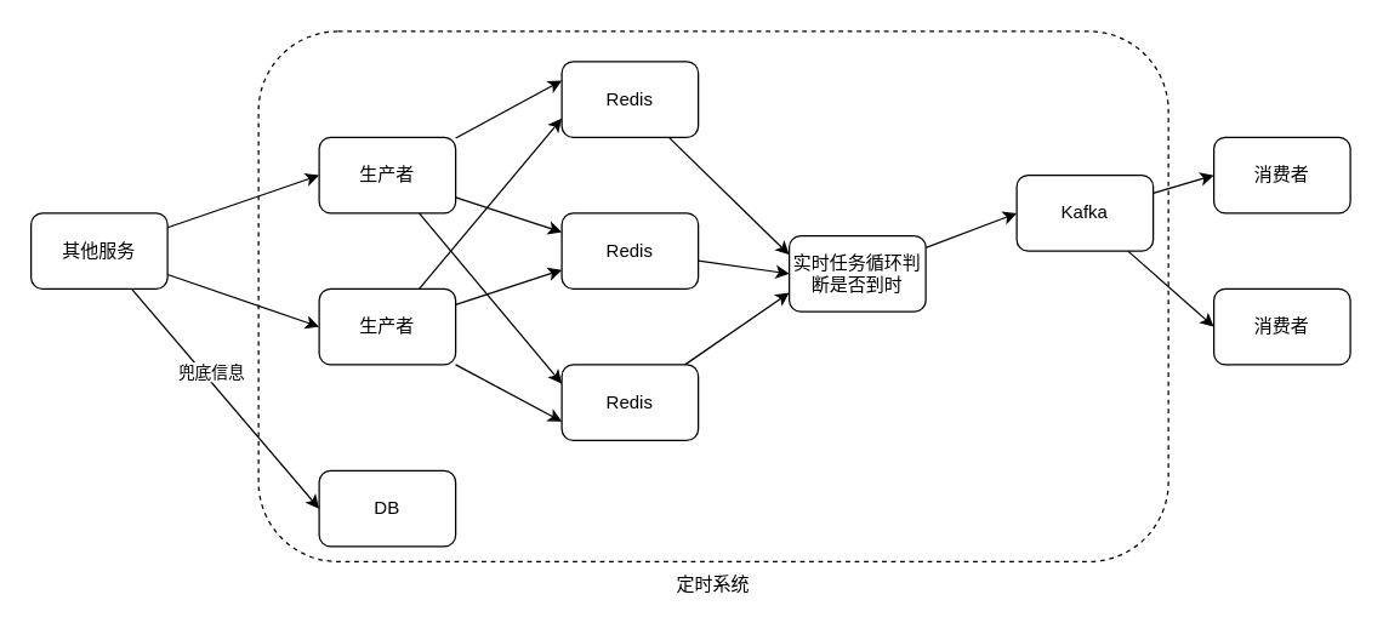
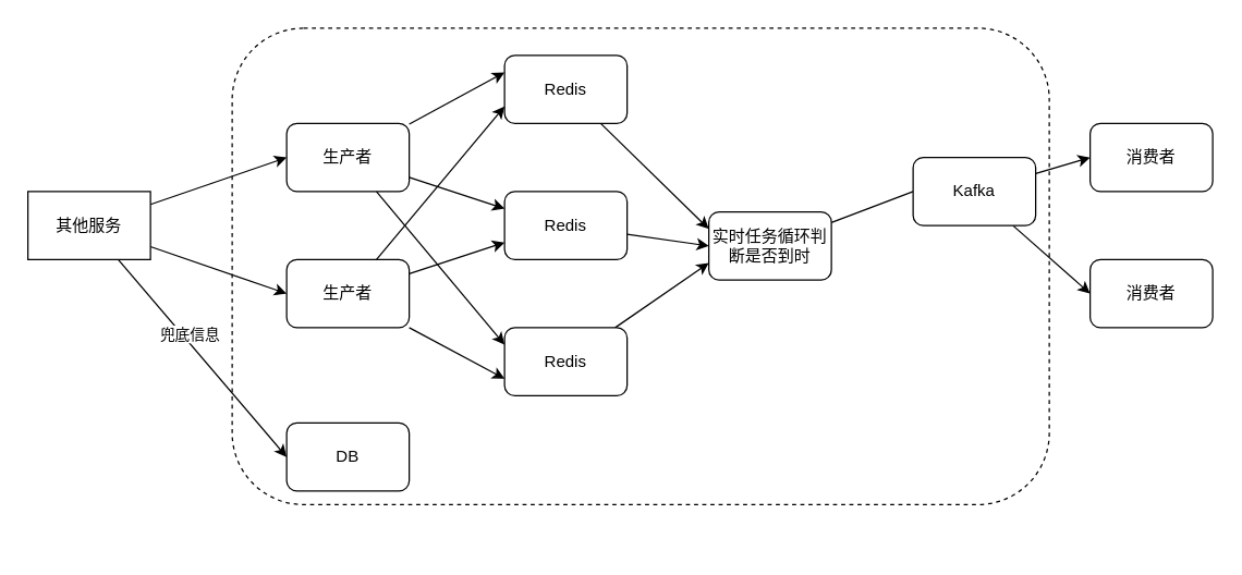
- <mxCell id="21" style="edgeStyle=none;rounded=0;orthogonalLoop=1;jettySize=auto;html=1;entryX=0;entryY=0.5;entryDx=0;entryDy=0;" edge="1" parent="1" source="22" target="25"><mxGeometry relative="1" as="geometry" /></mxCell>
+ <mxCell id="21" style="edgeStyle=none;rounded=0;orthogonalLoop=1;jettySize=auto;html=1;entryX=0;entryY=0.5;entryDx=0;entryDy=0;endArrow=none;" edge="1" parent="1" source="22" target="25"><mxGeometry relative="1" as="geometry" /></mxCell>
- <mxCell id="6" value="其他服务" style="rounded=1;whiteSpace=wrap;html=1;" vertex="1" parent="1"><mxGeometry x="20" y="140" width="90" height="50" as="geometry" /></mxCell>
+ <mxCell id="6" value="其他服务" style="whiteSpace=wrap;html=1;rounded=0;" vertex="1" parent="1"><mxGeometry x="20" y="140" width="90" height="50" as="geometry" /></mxCell>
- <mxCell id="27" value="定时系统" style="text;html=1;strokeColor=none;fillColor=none;align=center;verticalAlign=middle;whiteSpace=wrap;rounded=0;dashed=1;" vertex="1" parent="1"><mxGeometry x="440" y="370" width="60" height="30" as="geometry" /></mxCell>
